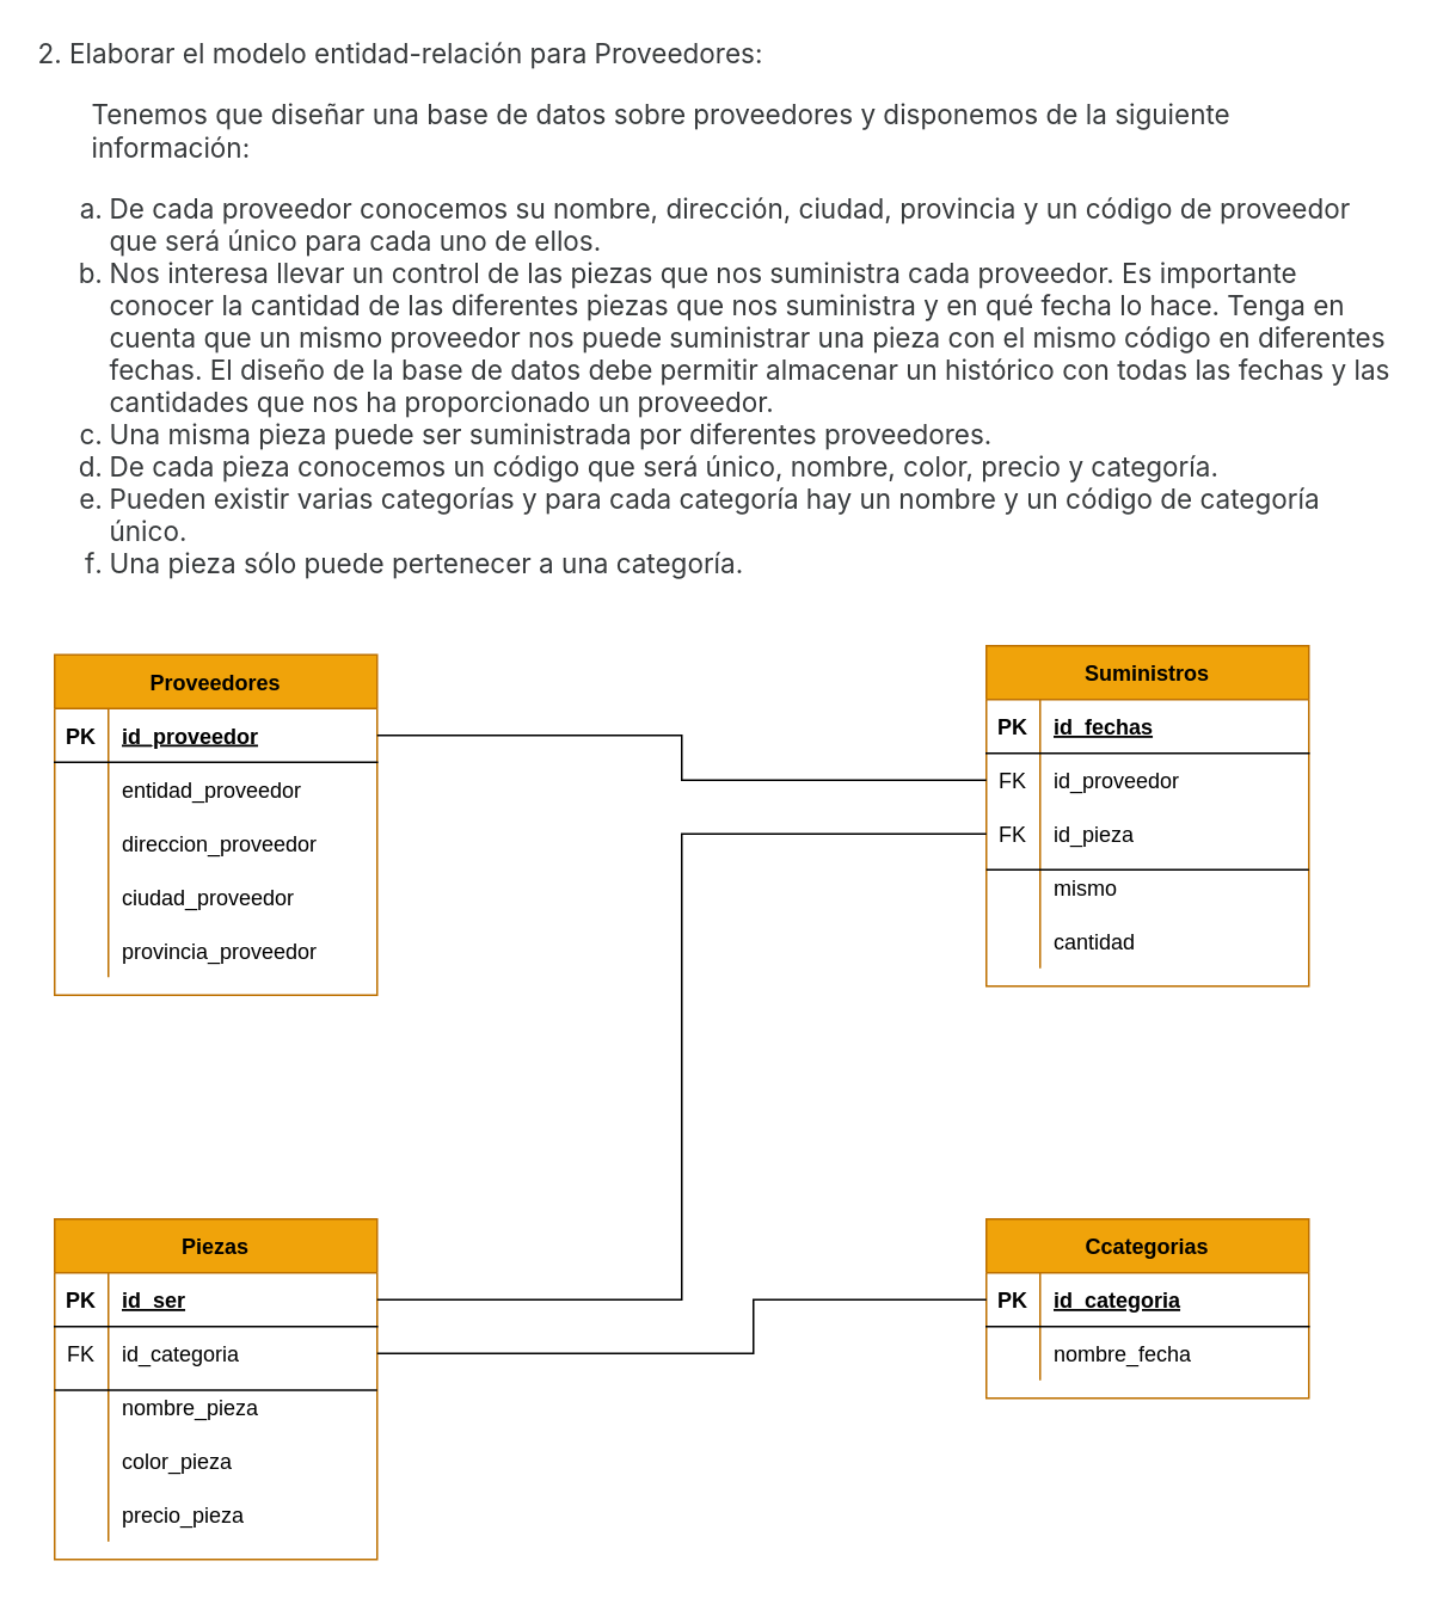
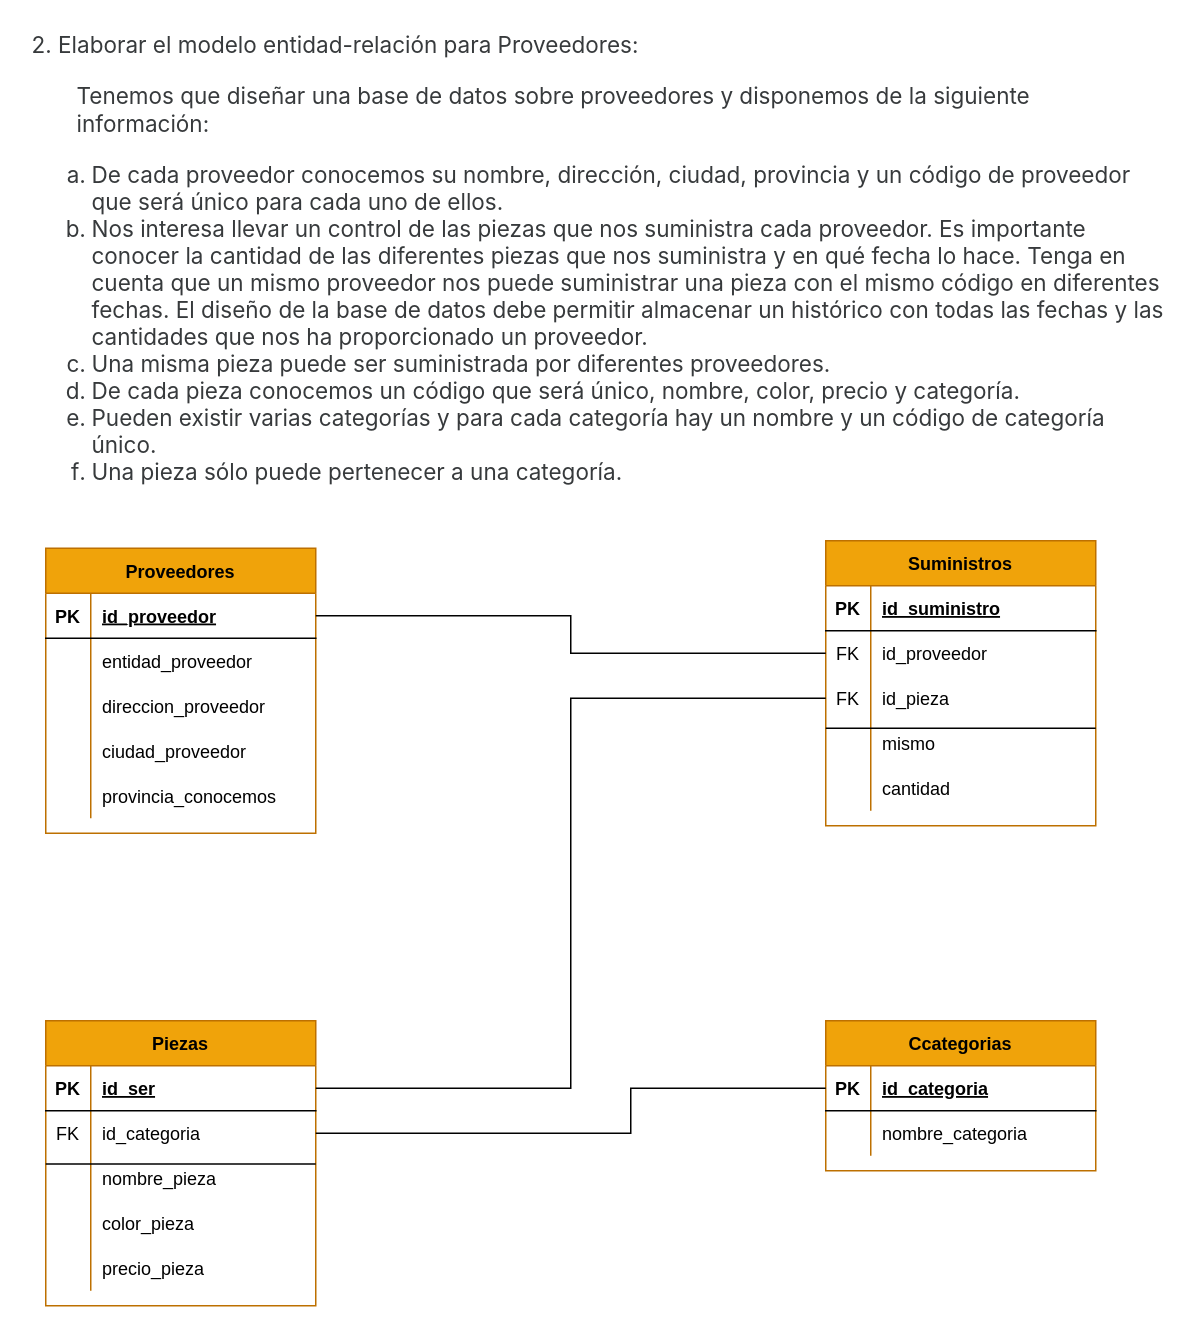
- <mxCell id="23" value="id_fechas" style="shape=partialRectangle;connectable=0;fillColor=none;top=0;left=0;bottom=0;right=0;align=left;spacingLeft=6;fontStyle=5;overflow=hidden;fontColor=#000000;" vertex="1" parent="21"><mxGeometry x="30" width="150" height="30" as="geometry"><mxRectangle width="150" height="30" as="alternateBounds" /></mxGeometry></mxCell>
+ <mxCell id="23" value="id_suministro" style="shape=partialRectangle;connectable=0;fillColor=none;top=0;left=0;bottom=0;right=0;align=left;spacingLeft=6;fontStyle=5;overflow=hidden;fontColor=#000000;" vertex="1" parent="21"><mxGeometry x="30" width="150" height="30" as="geometry"><mxRectangle width="150" height="30" as="alternateBounds" /></mxGeometry></mxCell>
- <mxCell id="18" value="provincia_proveedor" style="shape=partialRectangle;connectable=0;fillColor=none;top=0;left=0;bottom=0;right=0;align=left;spacingLeft=6;overflow=hidden;" vertex="1" parent="16"><mxGeometry x="30" width="150" height="30" as="geometry"><mxRectangle width="150" height="30" as="alternateBounds" /></mxGeometry></mxCell>
+ <mxCell id="18" value="provincia_conocemos" style="shape=partialRectangle;connectable=0;fillColor=none;top=0;left=0;bottom=0;right=0;align=left;spacingLeft=6;overflow=hidden;" vertex="1" parent="16"><mxGeometry x="30" width="150" height="30" as="geometry"><mxRectangle width="150" height="30" as="alternateBounds" /></mxGeometry></mxCell>
- <mxCell id="63" value="nombre_fecha" style="shape=partialRectangle;connectable=0;fillColor=none;top=0;left=0;bottom=0;right=0;align=left;spacingLeft=6;overflow=hidden;fontColor=#000000;" vertex="1" parent="61"><mxGeometry x="30" width="150" height="30" as="geometry"><mxRectangle width="150" height="30" as="alternateBounds" /></mxGeometry></mxCell>
+ <mxCell id="63" value="nombre_categoria" style="shape=partialRectangle;connectable=0;fillColor=none;top=0;left=0;bottom=0;right=0;align=left;spacingLeft=6;overflow=hidden;fontColor=#000000;" vertex="1" parent="61"><mxGeometry x="30" width="150" height="30" as="geometry"><mxRectangle width="150" height="30" as="alternateBounds" /></mxGeometry></mxCell>
